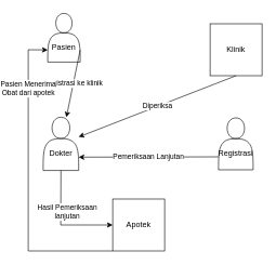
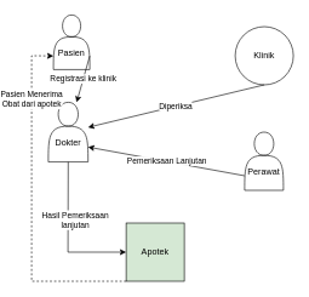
- <mxCell id="3" value="Klinik" style="whiteSpace=wrap;html=1;aspect=fixed;" vertex="1" parent="1"><mxGeometry x="300" y="36" width="80" height="80" as="geometry" /></mxCell>
+ <mxCell id="3" value="Klinik" style="ellipse;whiteSpace=wrap;html=1;aspect=fixed;" vertex="1" parent="1"><mxGeometry x="300" y="36" width="80" height="80" as="geometry" /></mxCell>
- <mxCell id="5" value="&lt;div&gt;&lt;br&gt;&lt;/div&gt;&lt;div&gt;&lt;br&gt;&lt;/div&gt;&lt;div&gt;Dokter&lt;br&gt;&lt;/div&gt;" style="shape=actor;whiteSpace=wrap;html=1;" vertex="1" parent="1"><mxGeometry x="43" y="180" width="54.67" height="82" as="geometry" /></mxCell>
+ <mxCell id="5" value="&lt;div&gt;&lt;br&gt;&lt;/div&gt;&lt;div&gt;&lt;br&gt;&lt;/div&gt;&lt;div&gt;Dokter&lt;br&gt;&lt;/div&gt;" style="shape=actor;whiteSpace=wrap;html=1;" vertex="1" parent="1"><mxGeometry x="43" y="140" width="54.67" height="82" as="geometry" /></mxCell>
- <mxCell id="4" value="&lt;div&gt;&lt;br&gt;&lt;/div&gt;&lt;div&gt;&lt;br&gt;&lt;/div&gt;&lt;div&gt;Registrasi&lt;/div&gt;" style="shape=actor;whiteSpace=wrap;html=1;" vertex="1" parent="1"><mxGeometry x="313" y="181" width="53.33" height="80" as="geometry" /></mxCell>
+ <mxCell id="4" value="&lt;div&gt;&lt;br&gt;&lt;/div&gt;&lt;div&gt;&lt;br&gt;&lt;/div&gt;&lt;div&gt;Perawat&lt;/div&gt;" style="shape=actor;whiteSpace=wrap;html=1;" vertex="1" parent="1"><mxGeometry x="313" y="181" width="53.33" height="80" as="geometry" /></mxCell>
- <mxCell id="11" value="&lt;div&gt;Pasien Menerima &lt;br&gt;&lt;/div&gt;&lt;div&gt;Obat dari apotek&lt;/div&gt;" style="endArrow=classic;html=1;rounded=0;exitX=0;exitY=1;exitDx=0;exitDy=0;entryX=0;entryY=0.75;entryDx=0;entryDy=0;" edge="1" parent="1" source="6" target="2"><mxGeometry x="0.617" width="50" height="50" relative="1" as="geometry"><mxPoint x="330" y="251" as="sourcePoint" /><mxPoint x="100" y="251" as="targetPoint" /><Array as="points"><mxPoint x="20" y="386" /><mxPoint x="20" y="76" /></Array><mxPoint as="offset" /></mxGeometry></mxCell>
+ <mxCell id="11" value="&lt;div&gt;Pasien Menerima &lt;br&gt;&lt;/div&gt;&lt;div&gt;Obat dari apotek&lt;/div&gt;" style="endArrow=classic;html=1;rounded=0;exitX=0;exitY=1;exitDx=0;exitDy=0;entryX=0;entryY=0.75;entryDx=0;entryDy=0;dashed=1;" edge="1" parent="1" source="6" target="2"><mxGeometry x="0.617" width="50" height="50" relative="1" as="geometry"><mxPoint x="330" y="251" as="sourcePoint" /><mxPoint x="100" y="251" as="targetPoint" /><Array as="points"><mxPoint x="20" y="386" /><mxPoint x="20" y="76" /></Array><mxPoint as="offset" /></mxGeometry></mxCell>
- <mxCell id="6" value="Apotek" style="whiteSpace=wrap;html=1;aspect=fixed;" vertex="1" parent="1"><mxGeometry x="150" y="306" width="80" height="80" as="geometry" /></mxCell>
+ <mxCell id="6" value="Apotek" style="whiteSpace=wrap;html=1;aspect=fixed;fillColor=#d5e8d4;" vertex="1" parent="1"><mxGeometry x="150" y="306" width="80" height="80" as="geometry" /></mxCell>
